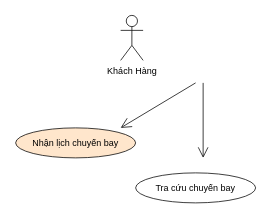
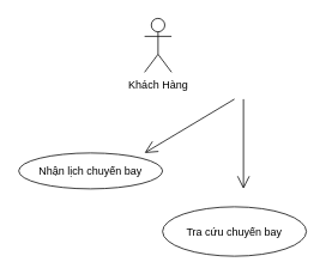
- <mxCell id="4" value="Nhận lịch chuyến bay" style="ellipse;fillColor=#ffe6cc;strokeColor=#000000;" vertex="1" parent="1"><mxGeometry x="20" y="170" width="160" height="40" as="geometry" /></mxCell>
+ <mxCell id="4" value="Nhận lịch chuyến bay" style="ellipse;fillColor=#ffffff;strokeColor=#000000;" vertex="1" parent="1"><mxGeometry x="20" y="170" width="160" height="40" as="geometry" /></mxCell>
- <mxCell id="6" value="Tra cứu chuyến bay" style="ellipse;fillColor=#ffffff;strokeColor=#000000;" vertex="1" parent="1"><mxGeometry x="180" y="230" width="160" height="40" as="geometry" /></mxCell>
+ <mxCell id="6" value="Tra cứu chuyến bay" style="ellipse;fillColor=#ffffff;strokeColor=#000000;" vertex="1" parent="1"><mxGeometry x="180" y="230" width="160" height="55" as="geometry" /></mxCell>
